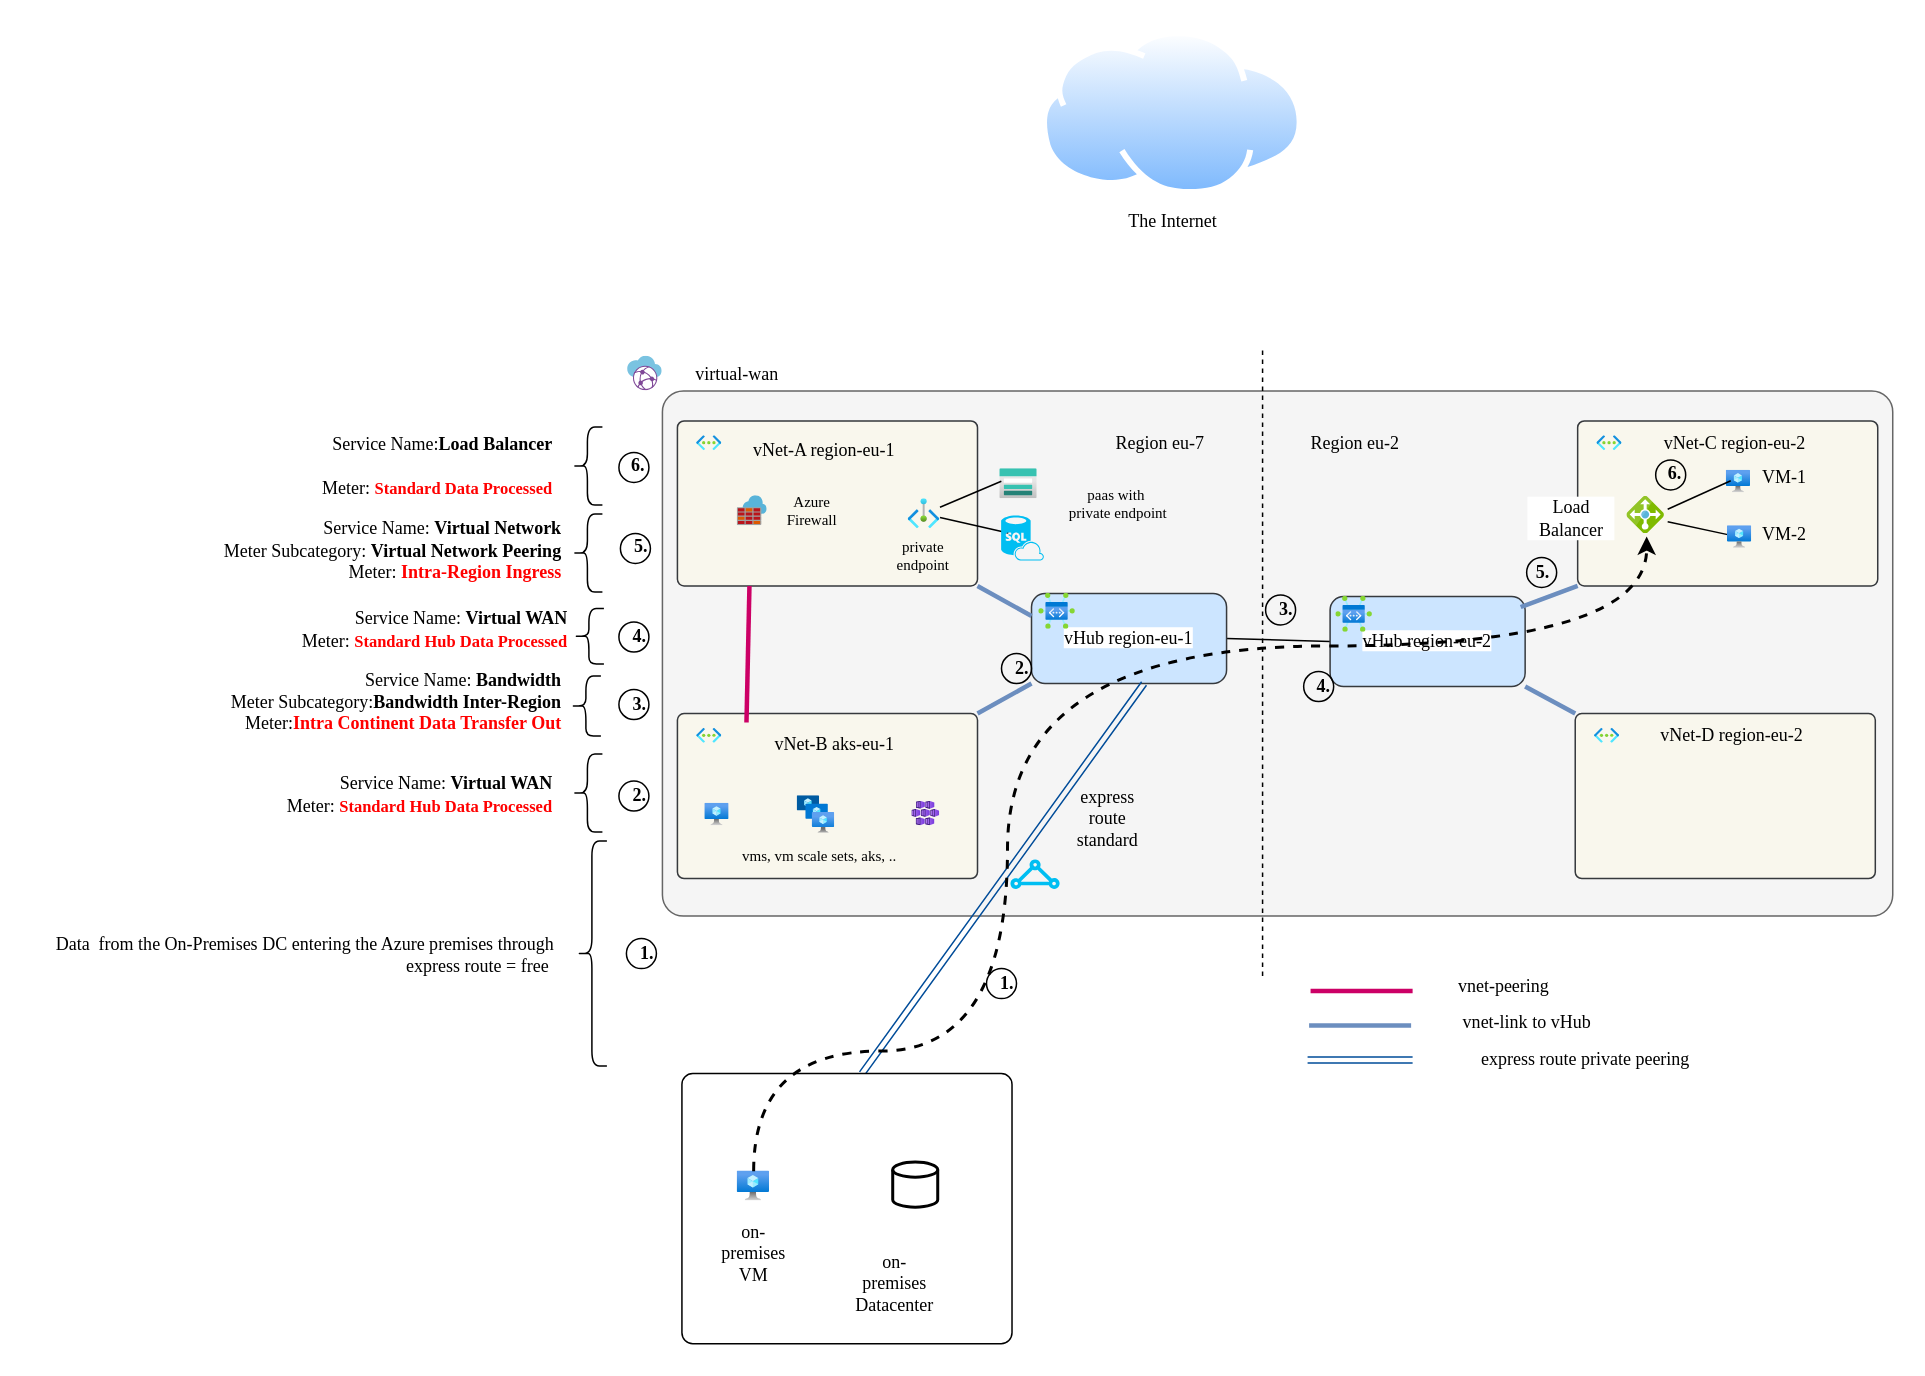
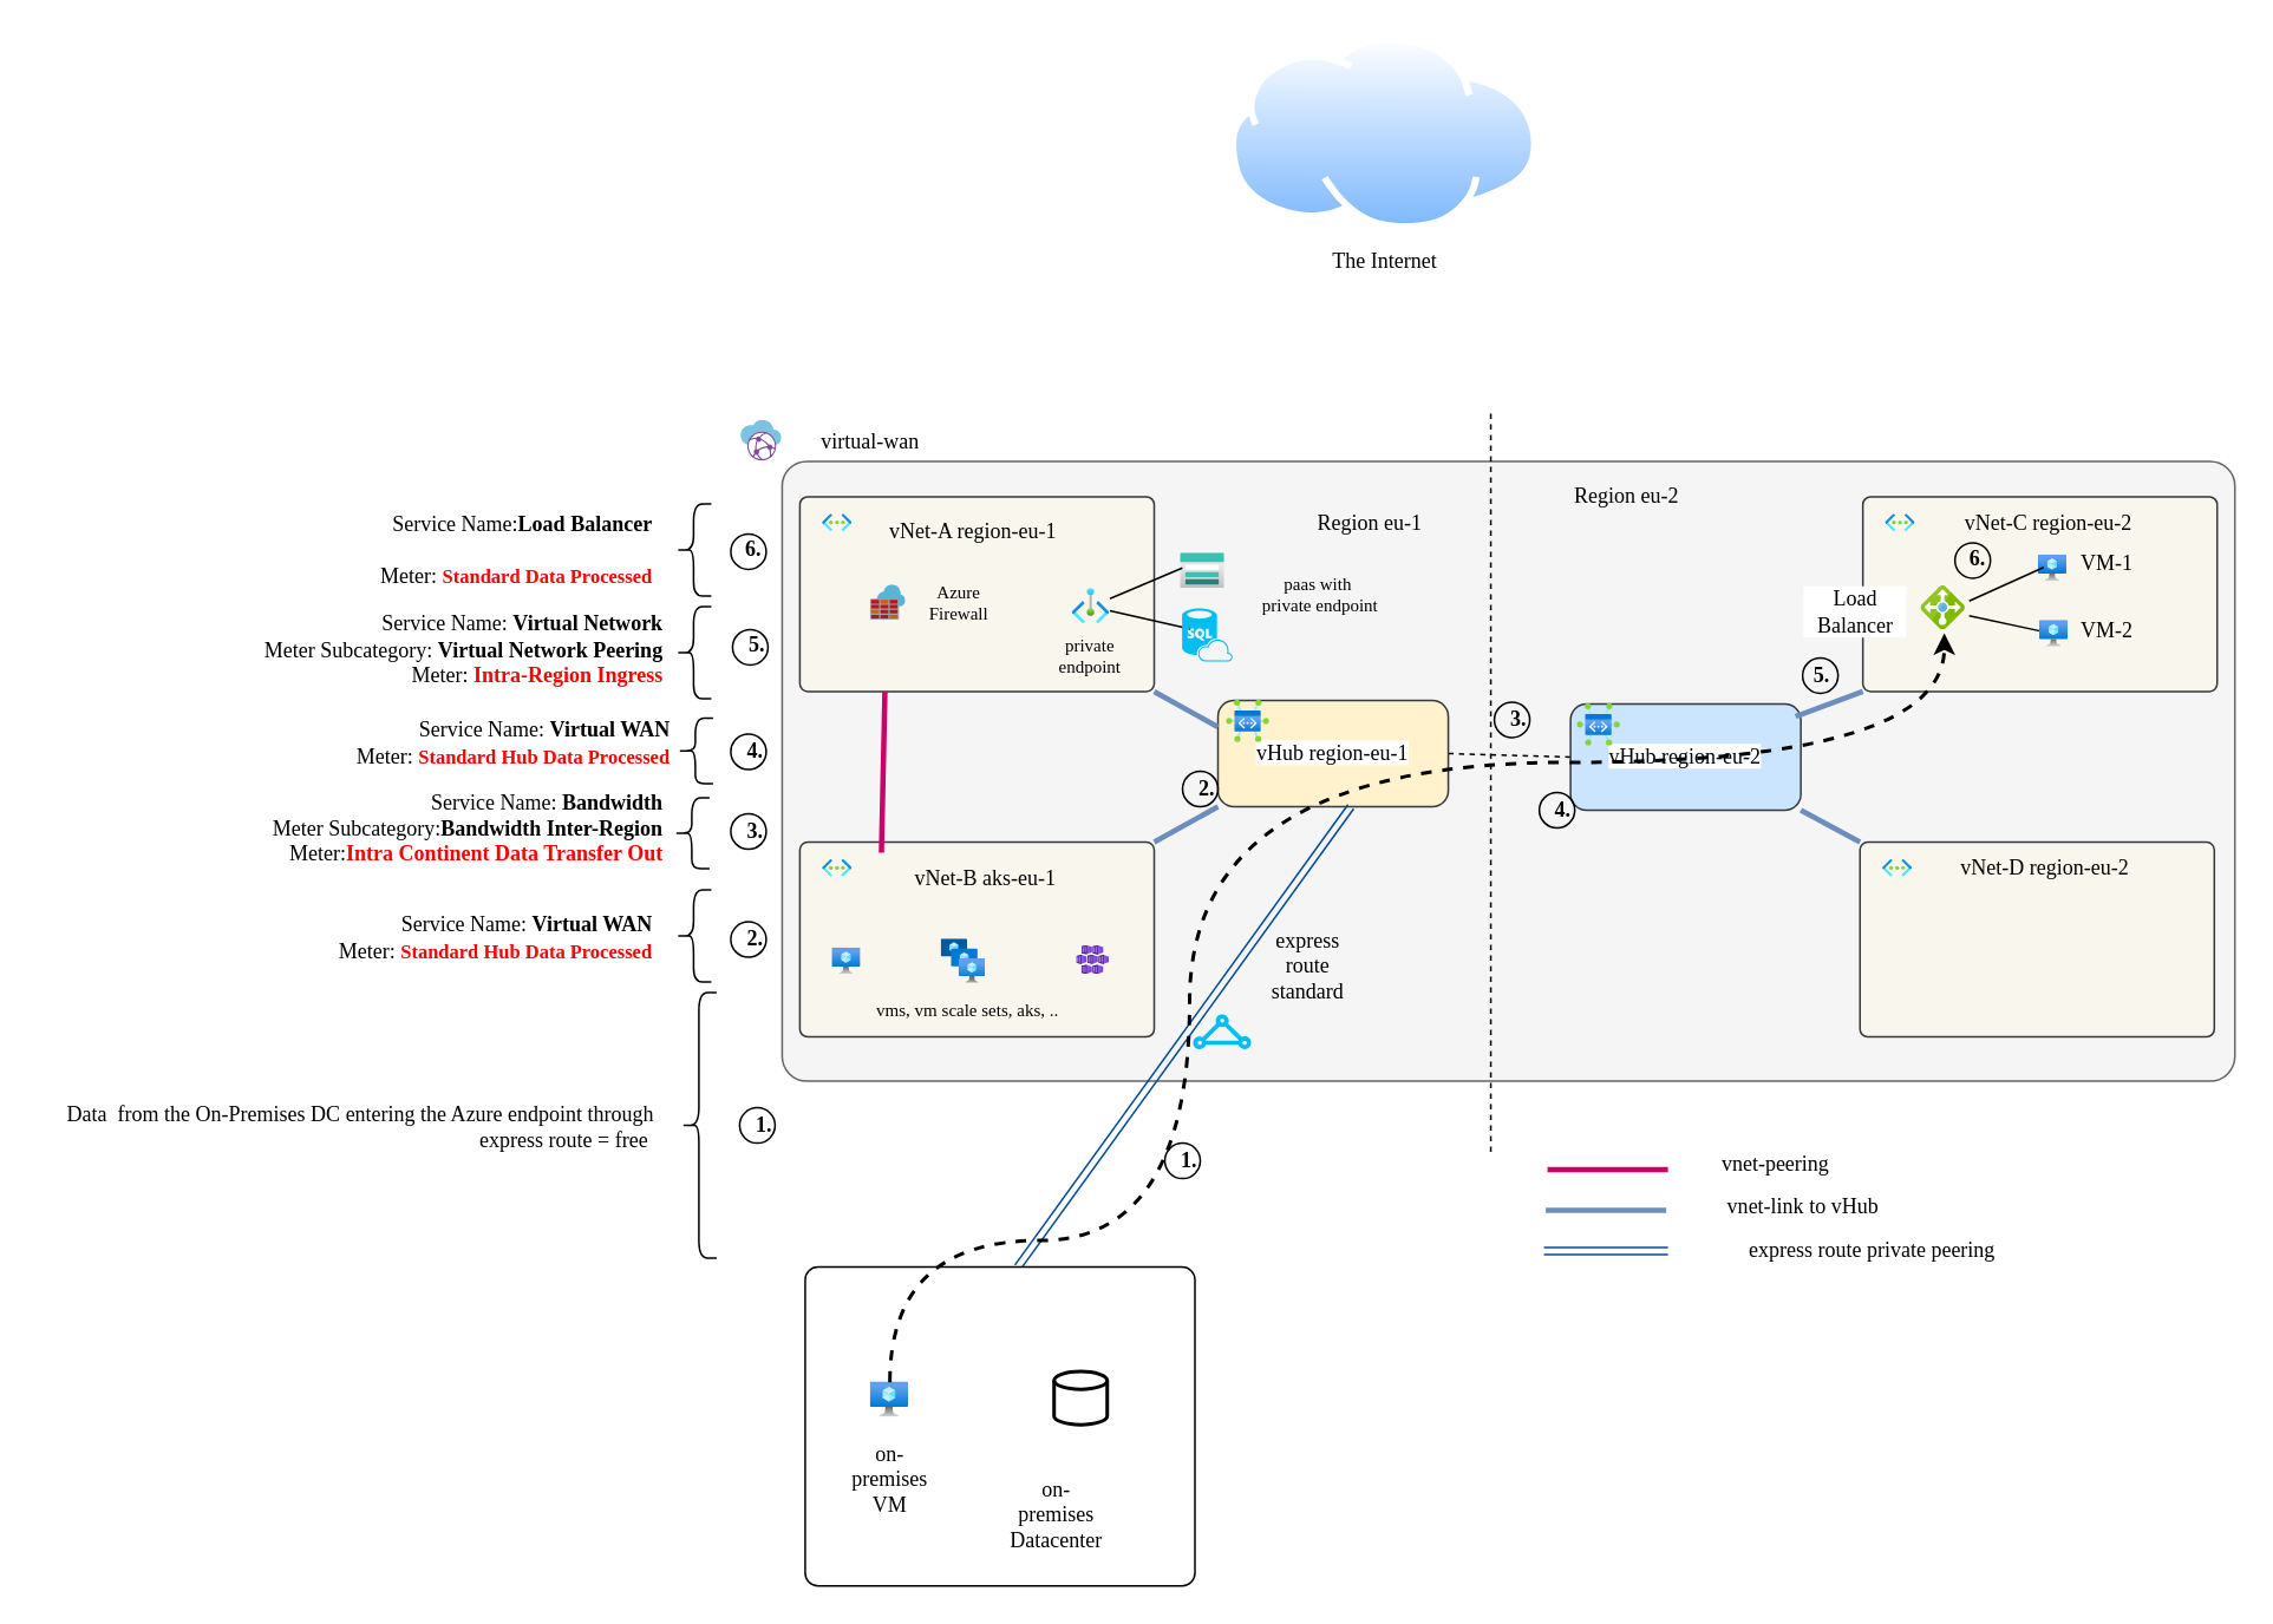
- <mxCell id="32" value="Region eu-7" style="text;html=1;align=center;verticalAlign=middle;whiteSpace=wrap;rounded=0;fontFamily=Lucida Console;" parent="1" vertex="1"><mxGeometry x="728.38" y="280" width="90" height="30" as="geometry" /></mxCell>
+ <mxCell id="32" value="Region eu-1" style="text;html=1;align=center;verticalAlign=middle;whiteSpace=wrap;rounded=0;fontFamily=Lucida Console;" parent="1" vertex="1"><mxGeometry x="728.38" y="280" width="90" height="30" as="geometry" /></mxCell>
- <mxCell id="33" value="Region eu-2" style="text;html=1;align=center;verticalAlign=middle;whiteSpace=wrap;rounded=0;fontFamily=Lucida Console;" parent="1" vertex="1"><mxGeometry x="858.38" y="280" width="90" height="30" as="geometry" /></mxCell>
+ <mxCell id="33" value="Region eu-2" style="text;html=1;align=center;verticalAlign=middle;whiteSpace=wrap;rounded=0;fontFamily=Lucida Console;" parent="1" vertex="1"><mxGeometry x="873.38" y="265" width="90" height="30" as="geometry" /></mxCell>
- <mxCell id="5" value="&lt;span style=&quot;background-color: light-dark(#ffffff, var(--ge-dark-color, #121212));&quot;&gt;vHub region-eu-1 &lt;/span&gt;" style="rounded=1;whiteSpace=wrap;html=1;fontFamily=Lucida Console;fillColor=#cce5ff;strokeColor=#36393d;" parent="1" vertex="1"><mxGeometry x="687" y="395" width="130" height="60" as="geometry" /></mxCell>
+ <mxCell id="5" value="&lt;span style=&quot;background-color: light-dark(#ffffff, var(--ge-dark-color, #121212));&quot;&gt;vHub region-eu-1 &lt;/span&gt;" style="rounded=1;whiteSpace=wrap;html=1;fontFamily=Lucida Console;fillColor=#fff2cc;strokeColor=#36393d;" parent="1" vertex="1"><mxGeometry x="687" y="395" width="130" height="60" as="geometry" /></mxCell>
- <mxCell id="4" style="rounded=0;orthogonalLoop=1;jettySize=auto;html=1;exitX=1;exitY=0.5;exitDx=0;exitDy=0;entryX=0;entryY=0.5;entryDx=0;entryDy=0;endArrow=none;startFill=0;" parent="1" source="5" target="8" edge="1"><mxGeometry relative="1" as="geometry" /></mxCell>
+ <mxCell id="4" style="rounded=0;orthogonalLoop=1;jettySize=auto;html=1;exitX=1;exitY=0.5;exitDx=0;exitDy=0;entryX=0;entryY=0.5;entryDx=0;entryDy=0;endArrow=none;startFill=0;dashed=1;" parent="1" source="5" target="8" edge="1"><mxGeometry relative="1" as="geometry" /></mxCell>
- <mxCell id="66" value="&lt;div&gt;&lt;font face=&quot;Lucida Console&quot;&gt;Data&amp;nbsp; from the On-Premises DC entering the Azure premises through express route = free&lt;/font&gt;&amp;nbsp;&lt;/div&gt;" style="text;html=1;align=right;verticalAlign=middle;rounded=0;whiteSpace=wrap;" parent="1" vertex="1"><mxGeometry x="21" y="600" width="350" height="72" as="geometry" /></mxCell>
+ <mxCell id="66" value="&lt;div&gt;&lt;font face=&quot;Lucida Console&quot;&gt;Data&amp;nbsp; from the On-Premises DC entering the Azure endpoint through express route = free&lt;/font&gt;&amp;nbsp;&lt;/div&gt;" style="text;html=1;align=right;verticalAlign=middle;rounded=0;whiteSpace=wrap;" parent="1" vertex="1"><mxGeometry x="21" y="600" width="350" height="72" as="geometry" /></mxCell>
